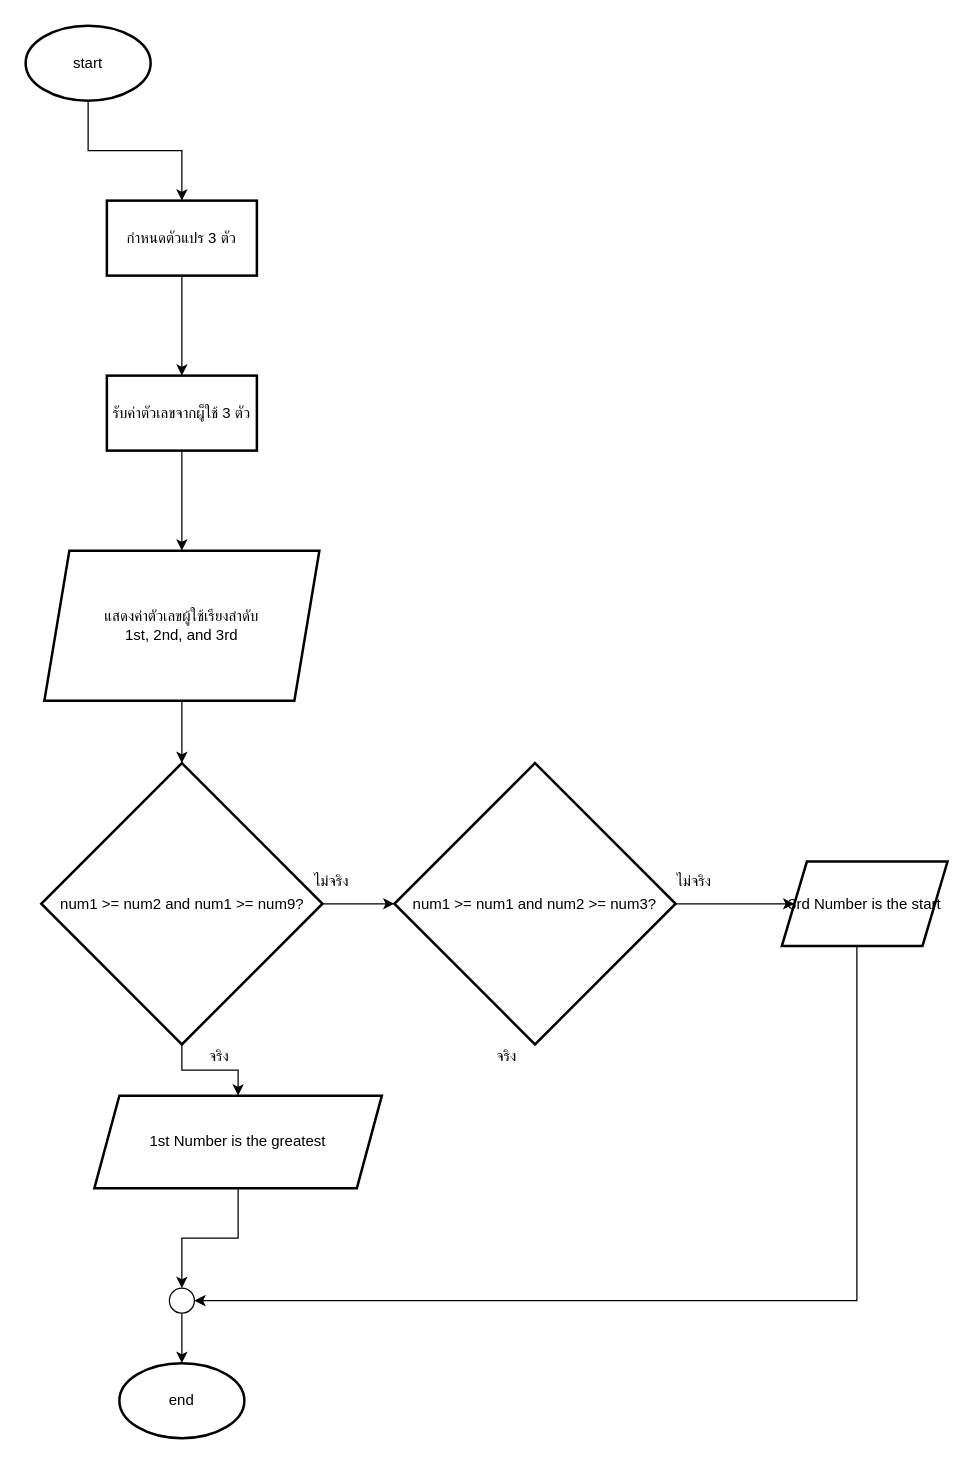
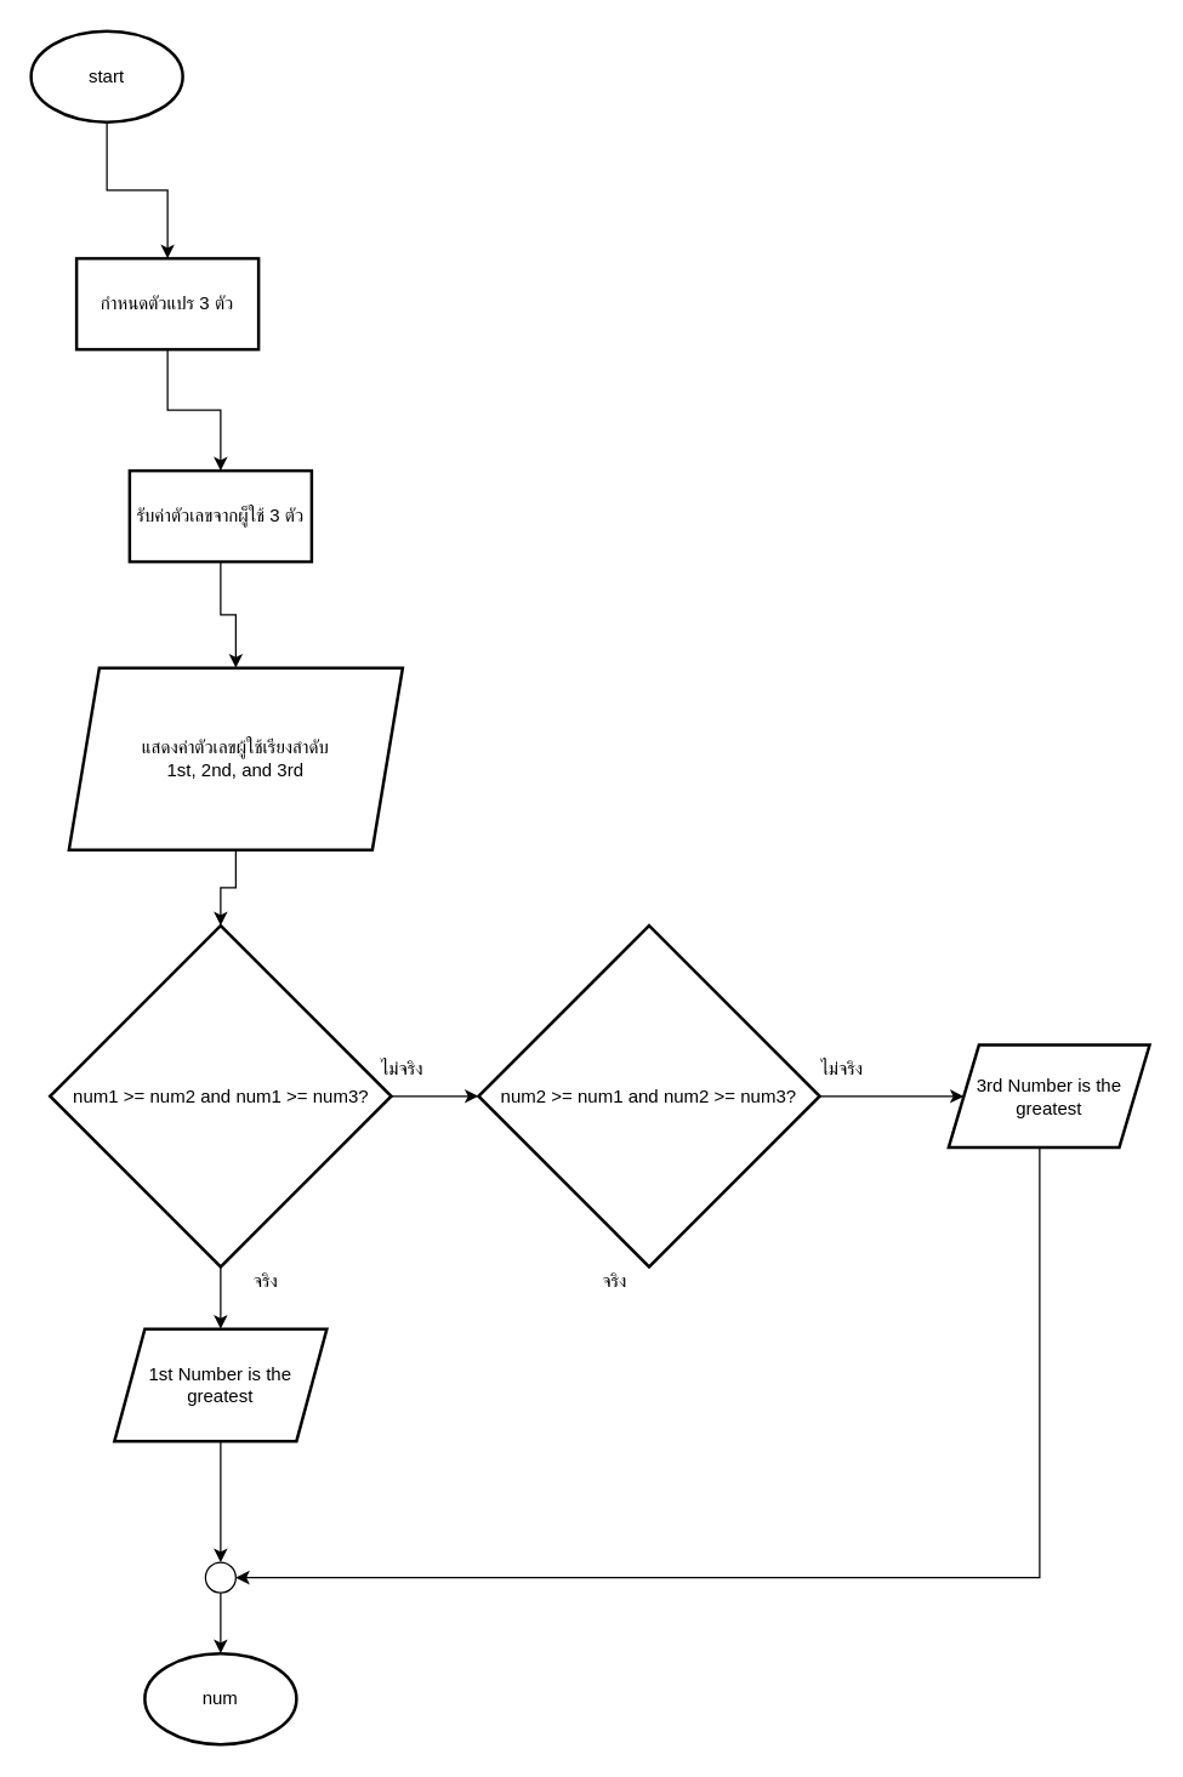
- <mxCell id="5" value="กำหนดตัวแปร 3 ตัว" style="whiteSpace=wrap;html=1;strokeWidth=2;" vertex="1" parent="1"><mxGeometry x="85" y="160" width="120" height="60" as="geometry" /></mxCell>
+ <mxCell id="5" value="กำหนดตัวแปร 3 ตัว" style="whiteSpace=wrap;html=1;strokeWidth=2;" vertex="1" parent="1"><mxGeometry x="50" y="170" width="120" height="60" as="geometry" /></mxCell>
- <mxCell id="7" value="รับค่าตัวเลขจากผู็ใช้ 3 ตัว" style="whiteSpace=wrap;html=1;strokeWidth=2;" vertex="1" parent="1"><mxGeometry x="85" y="300" width="120" height="60" as="geometry" /></mxCell>
+ <mxCell id="7" value="รับค่าตัวเลขจากผู็ใช้ 3 ตัว" style="whiteSpace=wrap;html=1;strokeWidth=2;" vertex="1" parent="1"><mxGeometry x="85" y="310" width="120" height="60" as="geometry" /></mxCell>
- <mxCell id="9" value="แสดงค่าตัวเลขผู้ใช้เรียงลำดับ&lt;div&gt;1st, 2nd, and 3rd&lt;/div&gt;" style="shape=parallelogram;perimeter=parallelogramPerimeter;whiteSpace=wrap;html=1;fixedSize=1;strokeWidth=2;" vertex="1" parent="1"><mxGeometry x="35" y="440" width="220" height="120" as="geometry" /></mxCell>
+ <mxCell id="9" value="แสดงค่าตัวเลขผู้ใช้เรียงลำดับ&lt;div&gt;1st, 2nd, and 3rd&lt;/div&gt;" style="shape=parallelogram;perimeter=parallelogramPerimeter;whiteSpace=wrap;html=1;fixedSize=1;strokeWidth=2;" vertex="1" parent="1"><mxGeometry x="45" y="440" width="220" height="120" as="geometry" /></mxCell>
- <mxCell id="12" value="num1 &gt;= num2 and num1 &gt;= num9?" style="rhombus;strokeWidth=2;whiteSpace=wrap;" vertex="1" parent="1"><mxGeometry x="32.5" y="610" width="225" height="225" as="geometry" /></mxCell>
+ <mxCell id="12" value="num1 &gt;= num2 and num1 &gt;= num3?" style="rhombus;strokeWidth=2;whiteSpace=wrap;" vertex="1" parent="1"><mxGeometry x="32.5" y="610" width="225" height="225" as="geometry" /></mxCell>
- <mxCell id="14" value="num1 &gt;= num1 and num2 &gt;= num3?" style="rhombus;strokeWidth=2;whiteSpace=wrap;" vertex="1" parent="1"><mxGeometry x="315" y="610" width="225" height="225" as="geometry" /></mxCell>
+ <mxCell id="14" value="num2 &gt;= num1 and num2 &gt;= num3?" style="rhombus;strokeWidth=2;whiteSpace=wrap;" vertex="1" parent="1"><mxGeometry x="315" y="610" width="225" height="225" as="geometry" /></mxCell>
- <mxCell id="21" value="3rd Number is the start" style="shape=parallelogram;perimeter=parallelogramPerimeter;whiteSpace=wrap;html=1;fixedSize=1;strokeWidth=2;" vertex="1" parent="1"><mxGeometry x="625" y="688.75" width="132.5" height="67.5" as="geometry" /></mxCell>
+ <mxCell id="21" value="3rd Number is the greatest" style="shape=parallelogram;perimeter=parallelogramPerimeter;whiteSpace=wrap;html=1;fixedSize=1;strokeWidth=2;" vertex="1" parent="1"><mxGeometry x="625" y="688.75" width="132.5" height="67.5" as="geometry" /></mxCell>
- <mxCell id="16" value="1st Number is the greatest" style="shape=parallelogram;perimeter=parallelogramPerimeter;whiteSpace=wrap;html=1;fixedSize=1;strokeWidth=2;" vertex="1" parent="1"><mxGeometry x="75" y="876" width="230" height="74" as="geometry" /></mxCell>
+ <mxCell id="16" value="1st Number is the greatest" style="shape=parallelogram;perimeter=parallelogramPerimeter;whiteSpace=wrap;html=1;fixedSize=1;strokeWidth=2;" vertex="1" parent="1"><mxGeometry x="75" y="876" width="140" height="74" as="geometry" /></mxCell>
- <mxCell id="25" value="end" style="strokeWidth=2;html=1;shape=mxgraph.flowchart.start_1;whiteSpace=wrap;" vertex="1" parent="1"><mxGeometry x="95" y="1090" width="100" height="60" as="geometry" /></mxCell>
+ <mxCell id="25" value="num" style="strokeWidth=2;html=1;shape=mxgraph.flowchart.start_1;whiteSpace=wrap;" vertex="1" parent="1"><mxGeometry x="95" y="1090" width="100" height="60" as="geometry" /></mxCell>
